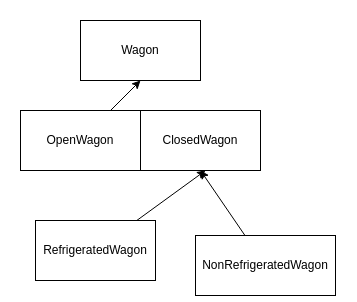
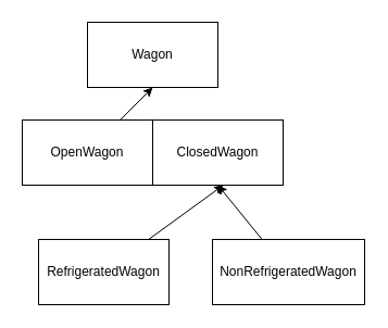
- <mxCell id="9" value="NonRefrigeratedWagon" style="whiteSpace=wrap;html=1;" vertex="1" parent="1"><mxGeometry x="195" y="235" width="140" height="60" as="geometry" /></mxCell>
+ <mxCell id="9" value="NonRefrigeratedWagon" style="whiteSpace=wrap;html=1;" vertex="1" parent="1"><mxGeometry x="195" y="220" width="140" height="60" as="geometry" /></mxCell>
